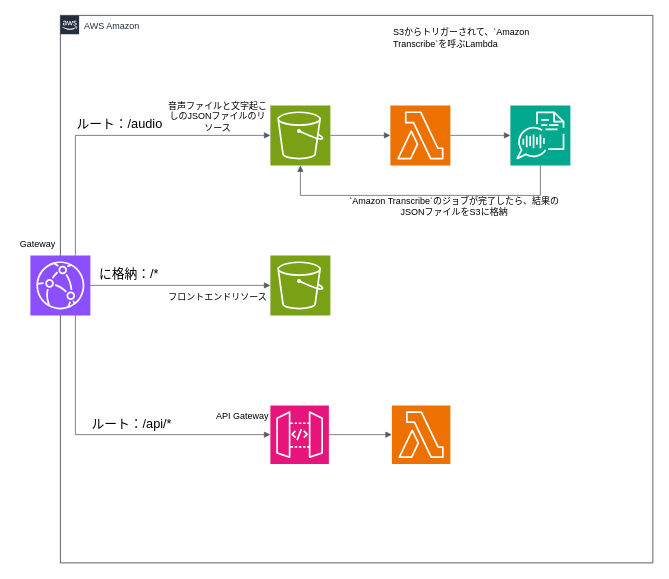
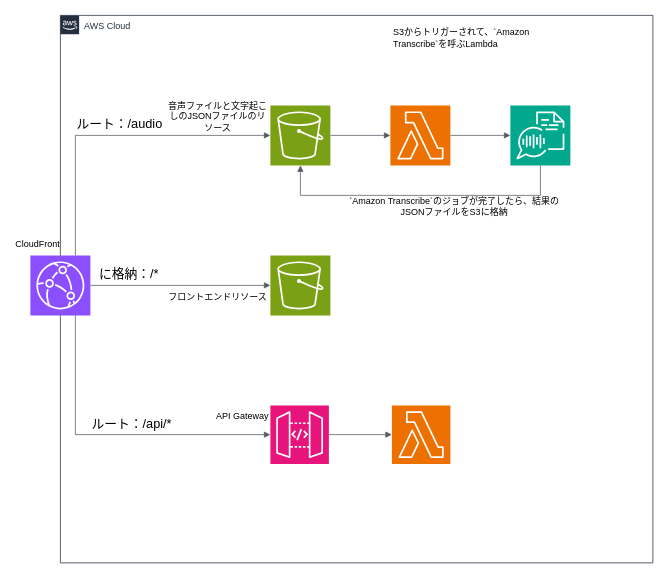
- <mxCell id="2" value="AWS Amazon" style="points=[[0,0],[0.25,0],[0.5,0],[0.75,0],[1,0],[1,0.25],[1,0.5],[1,0.75],[1,1],[0.75,1],[0.5,1],[0.25,1],[0,1],[0,0.75],[0,0.5],[0,0.25]];outlineConnect=0;gradientColor=none;html=1;whiteSpace=wrap;fontSize=12;fontStyle=0;container=1;pointerEvents=0;collapsible=0;recursiveResize=0;shape=mxgraph.aws4.group;grIcon=mxgraph.aws4.group_aws_cloud_alt;strokeColor=#232F3E;fillColor=none;verticalAlign=top;align=left;spacingLeft=30;fontColor=#232F3E;dashed=0;" vertex="1" parent="1"><mxGeometry x="80" y="20" width="790" height="730" as="geometry" /></mxCell>
+ <mxCell id="2" value="AWS Cloud" style="points=[[0,0],[0.25,0],[0.5,0],[0.75,0],[1,0],[1,0.25],[1,0.5],[1,0.75],[1,1],[0.75,1],[0.5,1],[0.25,1],[0,1],[0,0.75],[0,0.5],[0,0.25]];outlineConnect=0;gradientColor=none;html=1;whiteSpace=wrap;fontSize=12;fontStyle=0;container=1;pointerEvents=0;collapsible=0;recursiveResize=0;shape=mxgraph.aws4.group;grIcon=mxgraph.aws4.group_aws_cloud_alt;strokeColor=#232F3E;fillColor=none;verticalAlign=top;align=left;spacingLeft=30;fontColor=#232F3E;dashed=0;" vertex="1" parent="1"><mxGeometry x="80" y="20" width="790" height="730" as="geometry" /></mxCell>
- <mxCell id="25" value="Gateway" style="text;html=1;align=center;verticalAlign=middle;whiteSpace=wrap;rounded=0;" vertex="1" parent="1"><mxGeometry x="20" y="310" width="60" height="30" as="geometry" /></mxCell>
+ <mxCell id="25" value="CloudFront" style="text;html=1;align=center;verticalAlign=middle;whiteSpace=wrap;rounded=0;" vertex="1" parent="1"><mxGeometry x="20" y="310" width="60" height="30" as="geometry" /></mxCell>
